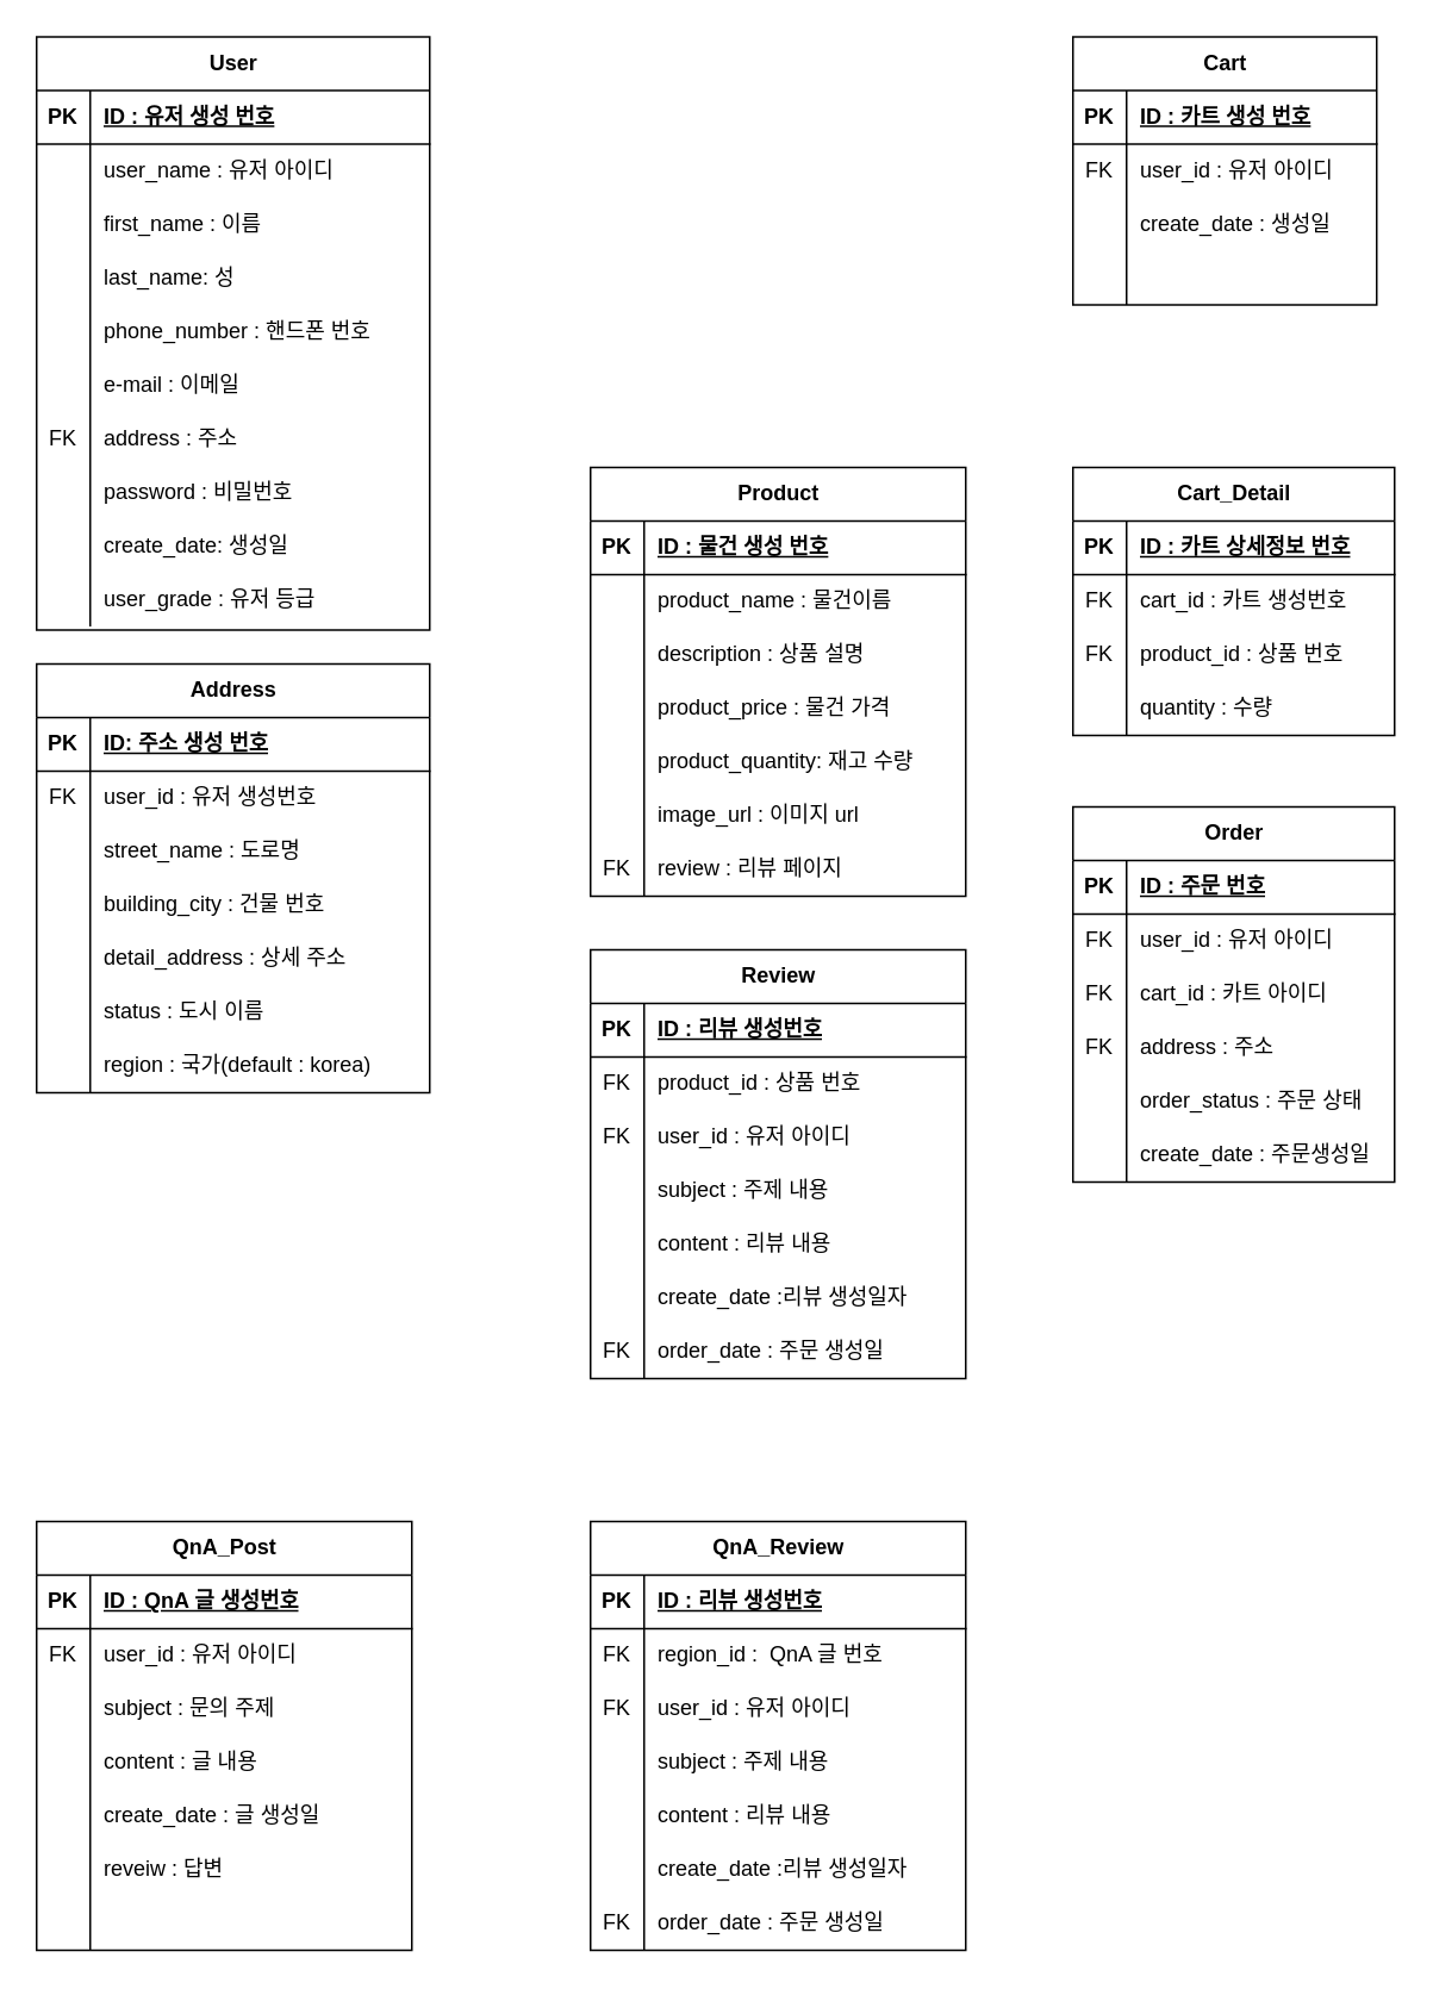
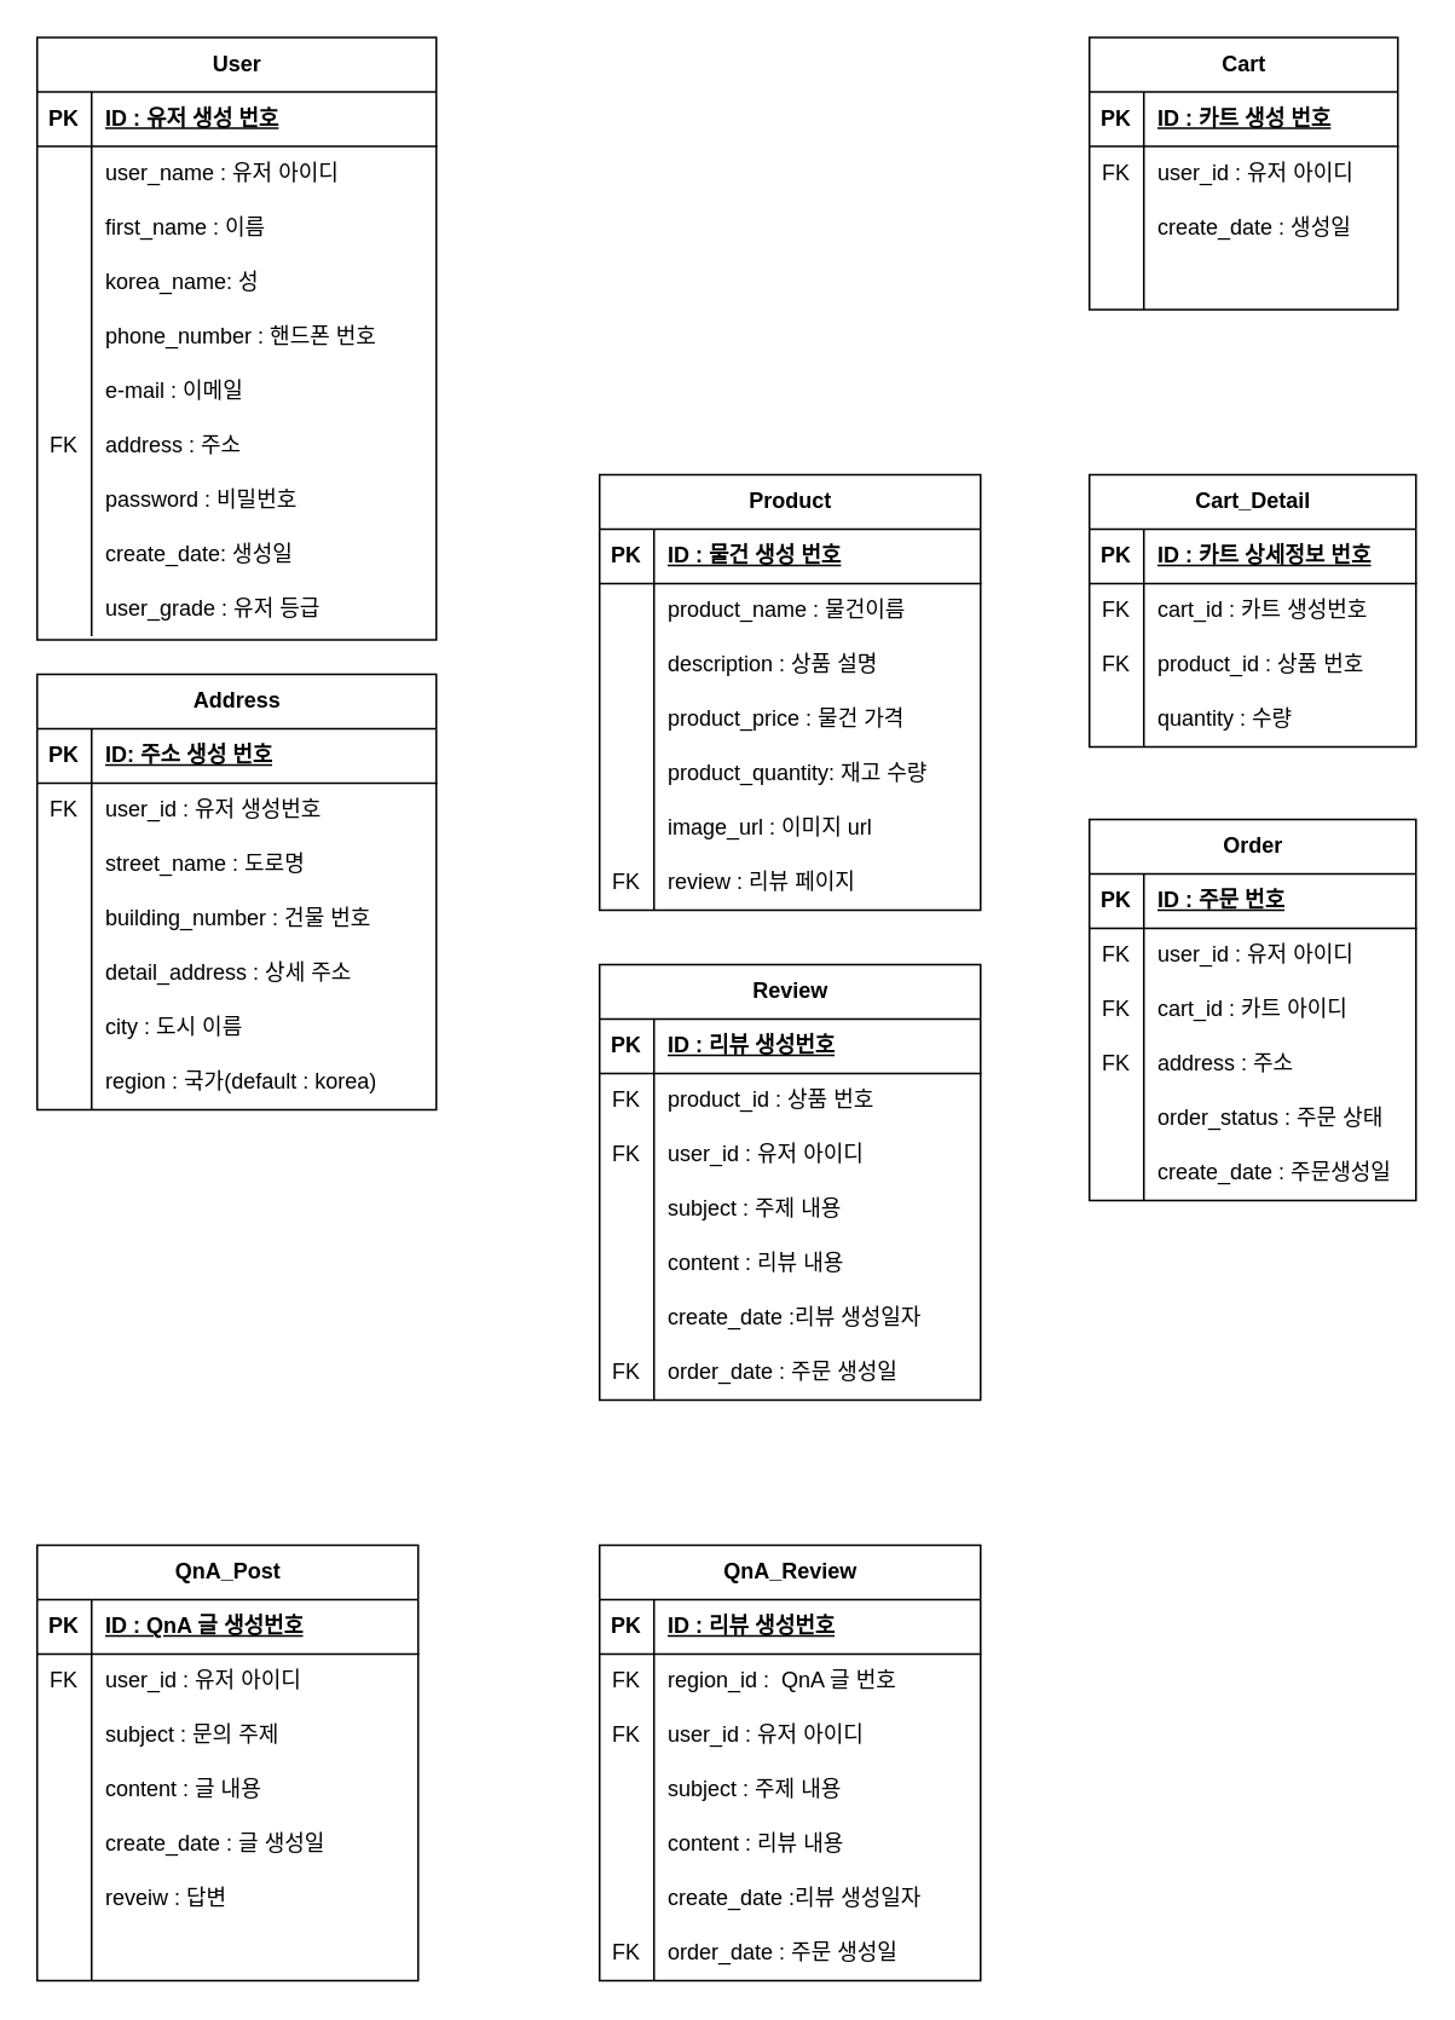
- <mxCell id="14" value="last_name: 성" style="shape=partialRectangle;connectable=0;fillColor=none;top=0;left=0;bottom=0;right=0;align=left;spacingLeft=6;overflow=hidden;whiteSpace=wrap;html=1;" vertex="1" parent="12"><mxGeometry x="30" width="190" height="30" as="geometry"><mxRectangle width="190" height="30" as="alternateBounds" /></mxGeometry></mxCell>
+ <mxCell id="14" value="korea_name: 성" style="shape=partialRectangle;connectable=0;fillColor=none;top=0;left=0;bottom=0;right=0;align=left;spacingLeft=6;overflow=hidden;whiteSpace=wrap;html=1;" vertex="1" parent="12"><mxGeometry x="30" width="190" height="30" as="geometry"><mxRectangle width="190" height="30" as="alternateBounds" /></mxGeometry></mxCell>
- <mxCell id="80" value="building_city : 건물 번호" style="shape=partialRectangle;connectable=0;fillColor=none;top=0;left=0;bottom=0;right=0;align=left;spacingLeft=6;overflow=hidden;whiteSpace=wrap;html=1;" vertex="1" parent="78"><mxGeometry x="30" width="190" height="30" as="geometry"><mxRectangle width="190" height="30" as="alternateBounds" /></mxGeometry></mxCell>
+ <mxCell id="80" value="building_number : 건물 번호" style="shape=partialRectangle;connectable=0;fillColor=none;top=0;left=0;bottom=0;right=0;align=left;spacingLeft=6;overflow=hidden;whiteSpace=wrap;html=1;" vertex="1" parent="78"><mxGeometry x="30" width="190" height="30" as="geometry"><mxRectangle width="190" height="30" as="alternateBounds" /></mxGeometry></mxCell>
- <mxCell id="86" value="status : 도시 이름&lt;span style=&quot;white-space: pre;&quot;&gt;&#09;&lt;/span&gt;" style="shape=partialRectangle;connectable=0;fillColor=none;top=0;left=0;bottom=0;right=0;align=left;spacingLeft=6;overflow=hidden;whiteSpace=wrap;html=1;" vertex="1" parent="84"><mxGeometry x="30" width="190" height="30" as="geometry"><mxRectangle width="190" height="30" as="alternateBounds" /></mxGeometry></mxCell>
+ <mxCell id="86" value="city : 도시 이름&lt;span style=&quot;white-space: pre;&quot;&gt;&#09;&lt;/span&gt;" style="shape=partialRectangle;connectable=0;fillColor=none;top=0;left=0;bottom=0;right=0;align=left;spacingLeft=6;overflow=hidden;whiteSpace=wrap;html=1;" vertex="1" parent="84"><mxGeometry x="30" width="190" height="30" as="geometry"><mxRectangle width="190" height="30" as="alternateBounds" /></mxGeometry></mxCell>
